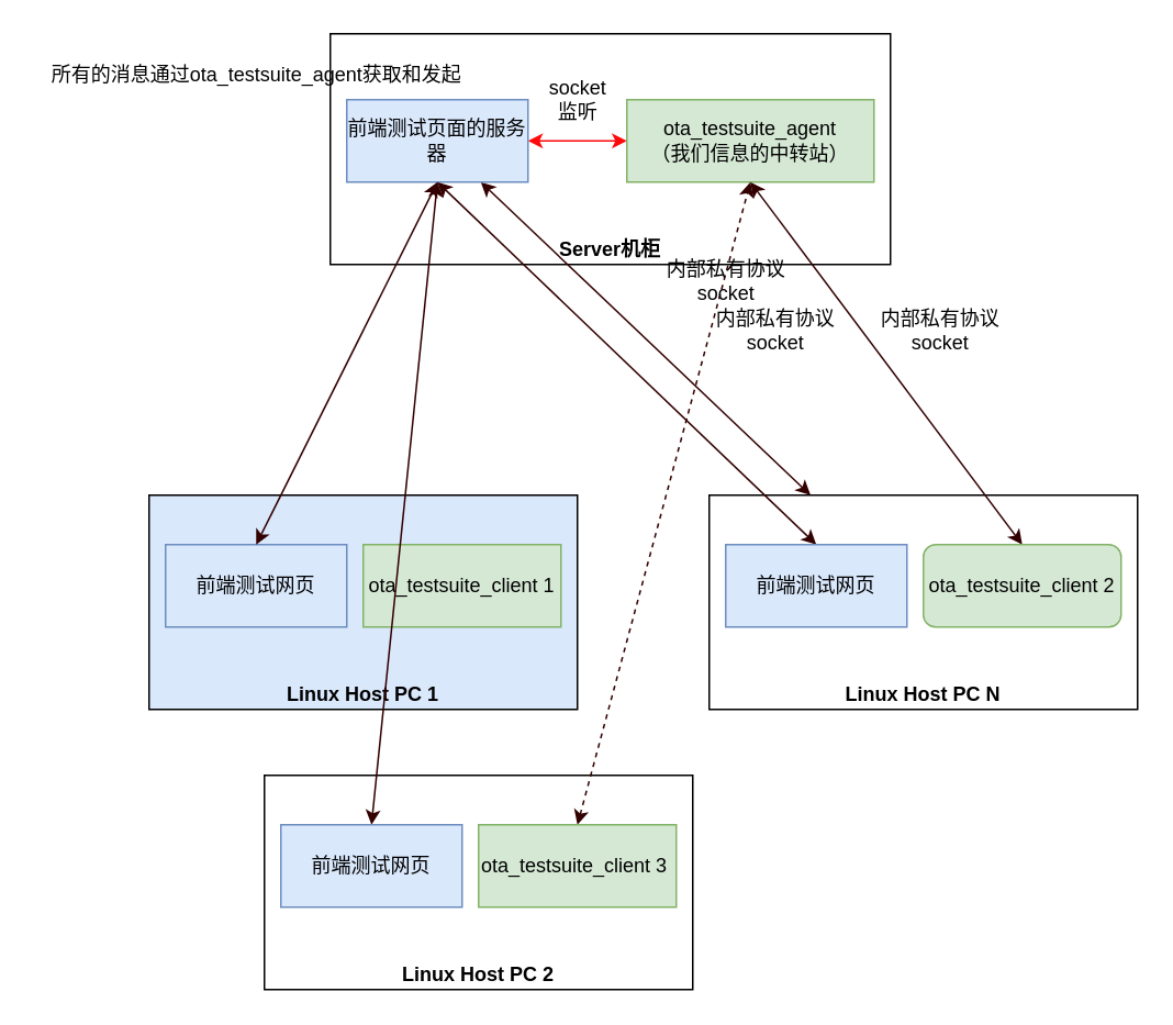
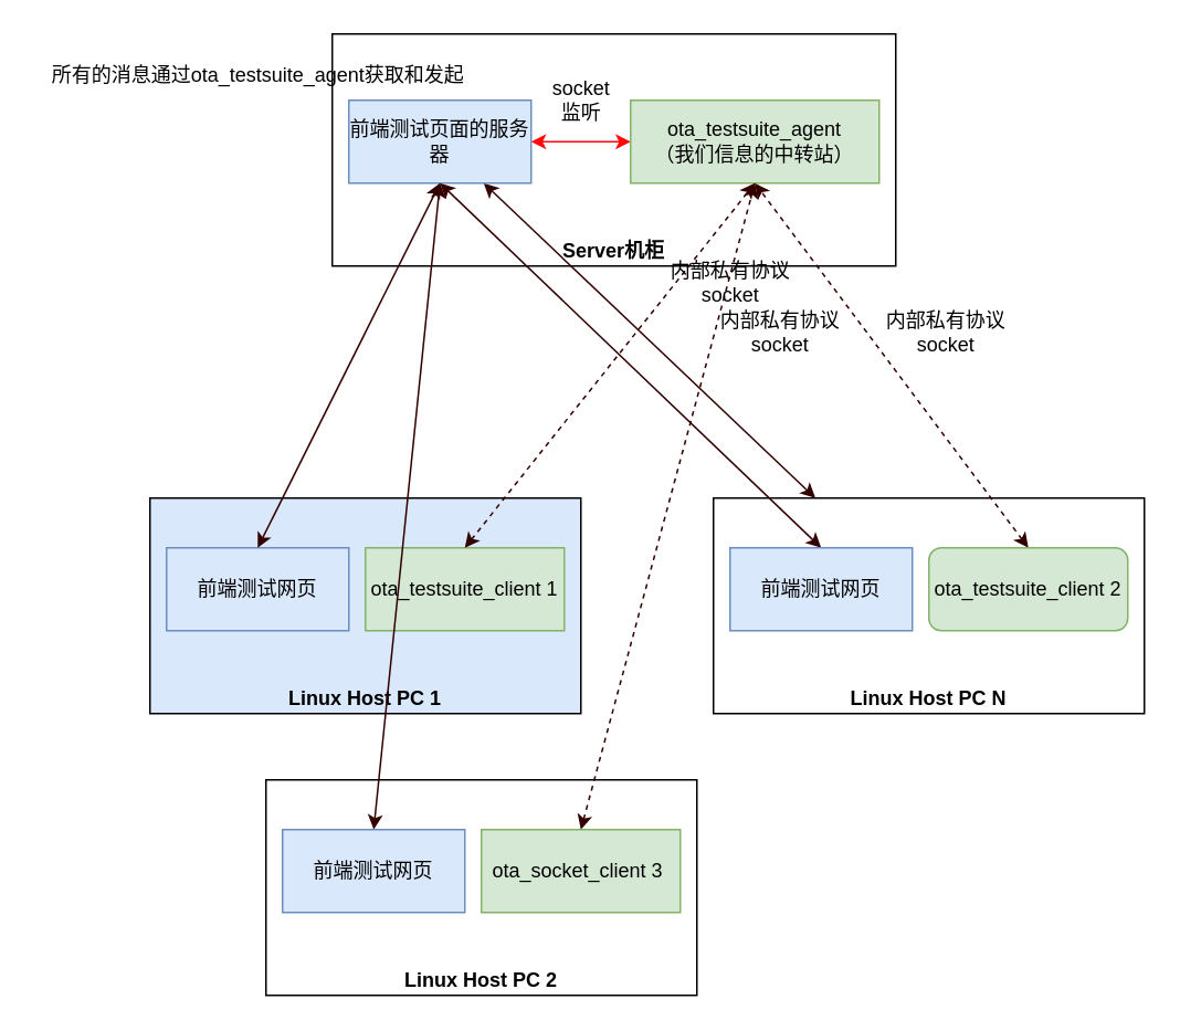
- <mxCell id="23" style="edgeStyle=none;rounded=0;orthogonalLoop=1;jettySize=auto;html=1;exitX=0.5;exitY=0;exitDx=0;exitDy=0;entryX=0.5;entryY=1;entryDx=0;entryDy=0;strokeColor=#330000;startArrow=classic;startFill=1;dashed=0;" edge="1" parent="1" source="24" target="9"><mxGeometry relative="1" as="geometry" /></mxCell>
+ <mxCell id="23" style="edgeStyle=none;rounded=0;orthogonalLoop=1;jettySize=auto;html=1;exitX=0.5;exitY=0;exitDx=0;exitDy=0;entryX=0.5;entryY=1;entryDx=0;entryDy=0;strokeColor=#330000;startArrow=classic;startFill=1;dashed=1;" edge="1" parent="1" source="24" target="9"><mxGeometry relative="1" as="geometry" /></mxCell>
+ <mxCell id="17" style="edgeStyle=none;rounded=0;orthogonalLoop=1;jettySize=auto;html=1;exitX=0.5;exitY=0;exitDx=0;exitDy=0;entryX=0.5;entryY=1;entryDx=0;entryDy=0;strokeColor=#330000;startArrow=classic;startFill=1;dashed=1;" edge="1" parent="1" source="5" target="9"><mxGeometry relative="1" as="geometry" /></mxCell>
- <mxCell id="15" value="ota_testsuite_client 3&amp;nbsp;" style="rounded=0;whiteSpace=wrap;html=1;fillColor=#d5e8d4;strokeColor=#82b366;" vertex="1" parent="1"><mxGeometry x="290" y="500" width="120" height="50" as="geometry" /></mxCell>
+ <mxCell id="15" value="ota_socket_client 3&amp;nbsp;" style="rounded=0;whiteSpace=wrap;html=1;fillColor=#d5e8d4;strokeColor=#82b366;" vertex="1" parent="1"><mxGeometry x="290" y="500" width="120" height="50" as="geometry" /></mxCell>
